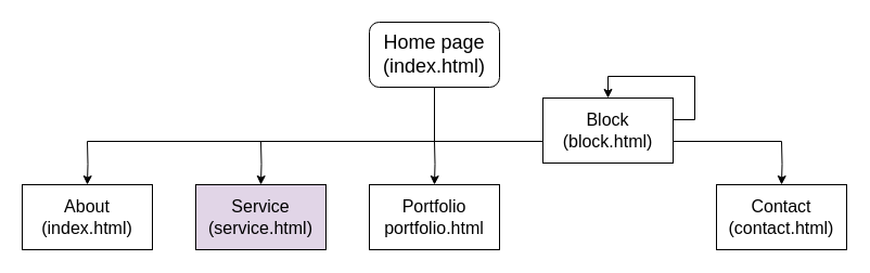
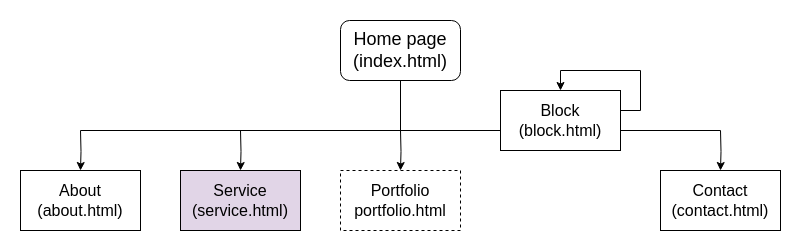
- <mxCell id="4" value="&lt;font style=&quot;font-size: 16px;&quot;&gt;About&lt;br style=&quot;font-size: 16px;&quot;&gt;(index.html)&lt;/font&gt;" style="rounded=0;whiteSpace=wrap;html=1;fontSize=16;" parent="1" vertex="1"><mxGeometry x="20" y="170" width="120" height="60" as="geometry" /></mxCell>
+ <mxCell id="4" value="&lt;font style=&quot;font-size: 16px;&quot;&gt;About&lt;br style=&quot;font-size: 16px;&quot;&gt;(about.html)&lt;/font&gt;" style="rounded=0;whiteSpace=wrap;html=1;fontSize=16;" parent="1" vertex="1"><mxGeometry x="20" y="170" width="120" height="60" as="geometry" /></mxCell>
- <mxCell id="8" value="Portfolio&lt;br style=&quot;font-size: 16px;&quot;&gt;portfolio.html" style="rounded=0;whiteSpace=wrap;html=1;fontSize=16;" parent="1" vertex="1"><mxGeometry x="340" y="170" width="120" height="60" as="geometry" /></mxCell>
+ <mxCell id="8" value="Portfolio&lt;br style=&quot;font-size: 16px;&quot;&gt;portfolio.html" style="rounded=0;whiteSpace=wrap;html=1;fontSize=16;dashed=1;" parent="1" vertex="1"><mxGeometry x="340" y="170" width="120" height="60" as="geometry" /></mxCell>
